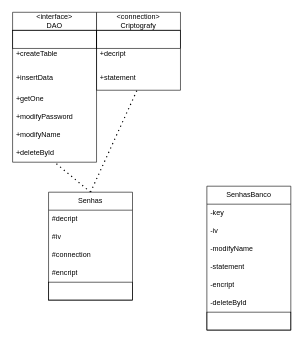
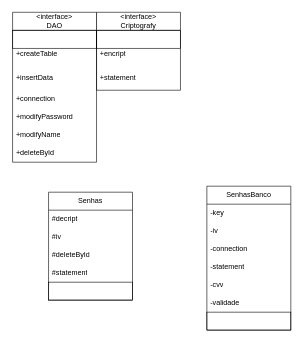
- <mxCell id="10" value="&lt;div&gt;&amp;lt;connection&amp;gt;&lt;/div&gt;&lt;div&gt;Criptografy&lt;/div&gt;" style="swimlane;fontStyle=0;childLayout=stackLayout;horizontal=1;startSize=30;horizontalStack=0;resizeParent=1;resizeParentMax=0;resizeLast=0;collapsible=1;marginBottom=0;whiteSpace=wrap;html=1;" vertex="1" parent="1"><mxGeometry x="160" y="20" width="140" height="130" as="geometry" /></mxCell>
+ <mxCell id="10" value="&lt;div&gt;&amp;lt;interface&amp;gt;&lt;/div&gt;&lt;div&gt;Criptografy&lt;/div&gt;" style="swimlane;fontStyle=0;childLayout=stackLayout;horizontal=1;startSize=30;horizontalStack=0;resizeParent=1;resizeParentMax=0;resizeLast=0;collapsible=1;marginBottom=0;whiteSpace=wrap;html=1;" vertex="1" parent="1"><mxGeometry x="160" y="20" width="140" height="130" as="geometry" /></mxCell>
- <mxCell id="12" value="&lt;div&gt;+decript&lt;/div&gt;&lt;div&gt;&lt;br&gt;&lt;/div&gt;" style="text;strokeColor=none;fillColor=none;align=left;verticalAlign=middle;spacingLeft=4;spacingRight=4;overflow=hidden;points=[[0,0.5],[1,0.5]];portConstraint=eastwest;rotatable=0;whiteSpace=wrap;html=1;" vertex="1" parent="10"><mxGeometry y="60" width="140" height="30" as="geometry" /></mxCell>
+ <mxCell id="12" value="&lt;div&gt;+encript&lt;/div&gt;&lt;div&gt;&lt;br&gt;&lt;/div&gt;" style="text;strokeColor=none;fillColor=none;align=left;verticalAlign=middle;spacingLeft=4;spacingRight=4;overflow=hidden;points=[[0,0.5],[1,0.5]];portConstraint=eastwest;rotatable=0;whiteSpace=wrap;html=1;" vertex="1" parent="10"><mxGeometry y="60" width="140" height="30" as="geometry" /></mxCell>
- <mxCell id="6" value="&lt;div&gt;+getOne&lt;/div&gt;" style="text;strokeColor=none;fillColor=none;align=left;verticalAlign=middle;spacingLeft=4;spacingRight=4;overflow=hidden;points=[[0,0.5],[1,0.5]];portConstraint=eastwest;rotatable=0;whiteSpace=wrap;html=1;" vertex="1" parent="2"><mxGeometry y="130" width="140" height="30" as="geometry" /></mxCell>
+ <mxCell id="6" value="&lt;div&gt;+connection&lt;/div&gt;" style="text;strokeColor=none;fillColor=none;align=left;verticalAlign=middle;spacingLeft=4;spacingRight=4;overflow=hidden;points=[[0,0.5],[1,0.5]];portConstraint=eastwest;rotatable=0;whiteSpace=wrap;html=1;" vertex="1" parent="2"><mxGeometry y="130" width="140" height="30" as="geometry" /></mxCell>
- <mxCell id="15" value="" style="endArrow=none;dashed=1;html=1;dashPattern=1 3;strokeWidth=2;rounded=0;entryX=0.479;entryY=1.025;entryDx=0;entryDy=0;entryPerimeter=0;exitX=0.5;exitY=0;exitDx=0;exitDy=0;" edge="1" parent="1" source="16" target="13"><mxGeometry width="50" height="50" relative="1" as="geometry"><mxPoint x="470" y="370" as="sourcePoint" /><mxPoint x="520" y="320" as="targetPoint" /></mxGeometry></mxCell>
- <mxCell id="14" value="" style="endArrow=none;dashed=1;html=1;dashPattern=1 3;strokeWidth=2;rounded=0;exitX=0.5;exitY=0;exitDx=0;exitDy=0;entryX=0.5;entryY=1;entryDx=0;entryDy=0;" edge="1" parent="1" source="16" target="2"><mxGeometry width="50" height="50" relative="1" as="geometry"><mxPoint x="470" y="450" as="sourcePoint" /><mxPoint x="320" y="420" as="targetPoint" /></mxGeometry></mxCell>
- <mxCell id="25" value="-modifyName" style="text;strokeColor=none;fillColor=none;align=left;verticalAlign=middle;spacingLeft=4;spacingRight=4;overflow=hidden;points=[[0,0.5],[1,0.5]];portConstraint=eastwest;rotatable=0;whiteSpace=wrap;html=1;" vertex="1" parent="22"><mxGeometry y="90" width="140" height="30" as="geometry" /></mxCell>
+ <mxCell id="25" value="-connection" style="text;strokeColor=none;fillColor=none;align=left;verticalAlign=middle;spacingLeft=4;spacingRight=4;overflow=hidden;points=[[0,0.5],[1,0.5]];portConstraint=eastwest;rotatable=0;whiteSpace=wrap;html=1;" vertex="1" parent="22"><mxGeometry y="90" width="140" height="30" as="geometry" /></mxCell>
- <mxCell id="19" value="#connection" style="text;strokeColor=none;fillColor=none;align=left;verticalAlign=middle;spacingLeft=4;spacingRight=4;overflow=hidden;points=[[0,0.5],[1,0.5]];portConstraint=eastwest;rotatable=0;whiteSpace=wrap;html=1;" vertex="1" parent="16"><mxGeometry y="90" width="140" height="30" as="geometry" /></mxCell>
+ <mxCell id="19" value="#deleteById" style="text;strokeColor=none;fillColor=none;align=left;verticalAlign=middle;spacingLeft=4;spacingRight=4;overflow=hidden;points=[[0,0.5],[1,0.5]];portConstraint=eastwest;rotatable=0;whiteSpace=wrap;html=1;" vertex="1" parent="16"><mxGeometry y="90" width="140" height="30" as="geometry" /></mxCell>
- <mxCell id="20" value="#encript" style="text;strokeColor=none;fillColor=none;align=left;verticalAlign=middle;spacingLeft=4;spacingRight=4;overflow=hidden;points=[[0,0.5],[1,0.5]];portConstraint=eastwest;rotatable=0;whiteSpace=wrap;html=1;" vertex="1" parent="16"><mxGeometry y="120" width="140" height="30" as="geometry" /></mxCell>
+ <mxCell id="20" value="#statement" style="text;strokeColor=none;fillColor=none;align=left;verticalAlign=middle;spacingLeft=4;spacingRight=4;overflow=hidden;points=[[0,0.5],[1,0.5]];portConstraint=eastwest;rotatable=0;whiteSpace=wrap;html=1;" vertex="1" parent="16"><mxGeometry y="120" width="140" height="30" as="geometry" /></mxCell>
- <mxCell id="27" value="-encript" style="text;strokeColor=none;fillColor=none;align=left;verticalAlign=middle;spacingLeft=4;spacingRight=4;overflow=hidden;points=[[0,0.5],[1,0.5]];portConstraint=eastwest;rotatable=0;whiteSpace=wrap;html=1;" vertex="1" parent="22"><mxGeometry y="150" width="140" height="30" as="geometry" /></mxCell>
+ <mxCell id="27" value="-cvv" style="text;strokeColor=none;fillColor=none;align=left;verticalAlign=middle;spacingLeft=4;spacingRight=4;overflow=hidden;points=[[0,0.5],[1,0.5]];portConstraint=eastwest;rotatable=0;whiteSpace=wrap;html=1;" vertex="1" parent="22"><mxGeometry y="150" width="140" height="30" as="geometry" /></mxCell>
- <mxCell id="28" value="-deleteById" style="text;strokeColor=none;fillColor=none;align=left;verticalAlign=middle;spacingLeft=4;spacingRight=4;overflow=hidden;points=[[0,0.5],[1,0.5]];portConstraint=eastwest;rotatable=0;whiteSpace=wrap;html=1;" vertex="1" parent="22"><mxGeometry y="180" width="140" height="30" as="geometry" /></mxCell>
+ <mxCell id="28" value="-validade" style="text;strokeColor=none;fillColor=none;align=left;verticalAlign=middle;spacingLeft=4;spacingRight=4;overflow=hidden;points=[[0,0.5],[1,0.5]];portConstraint=eastwest;rotatable=0;whiteSpace=wrap;html=1;" vertex="1" parent="22"><mxGeometry y="180" width="140" height="30" as="geometry" /></mxCell>
